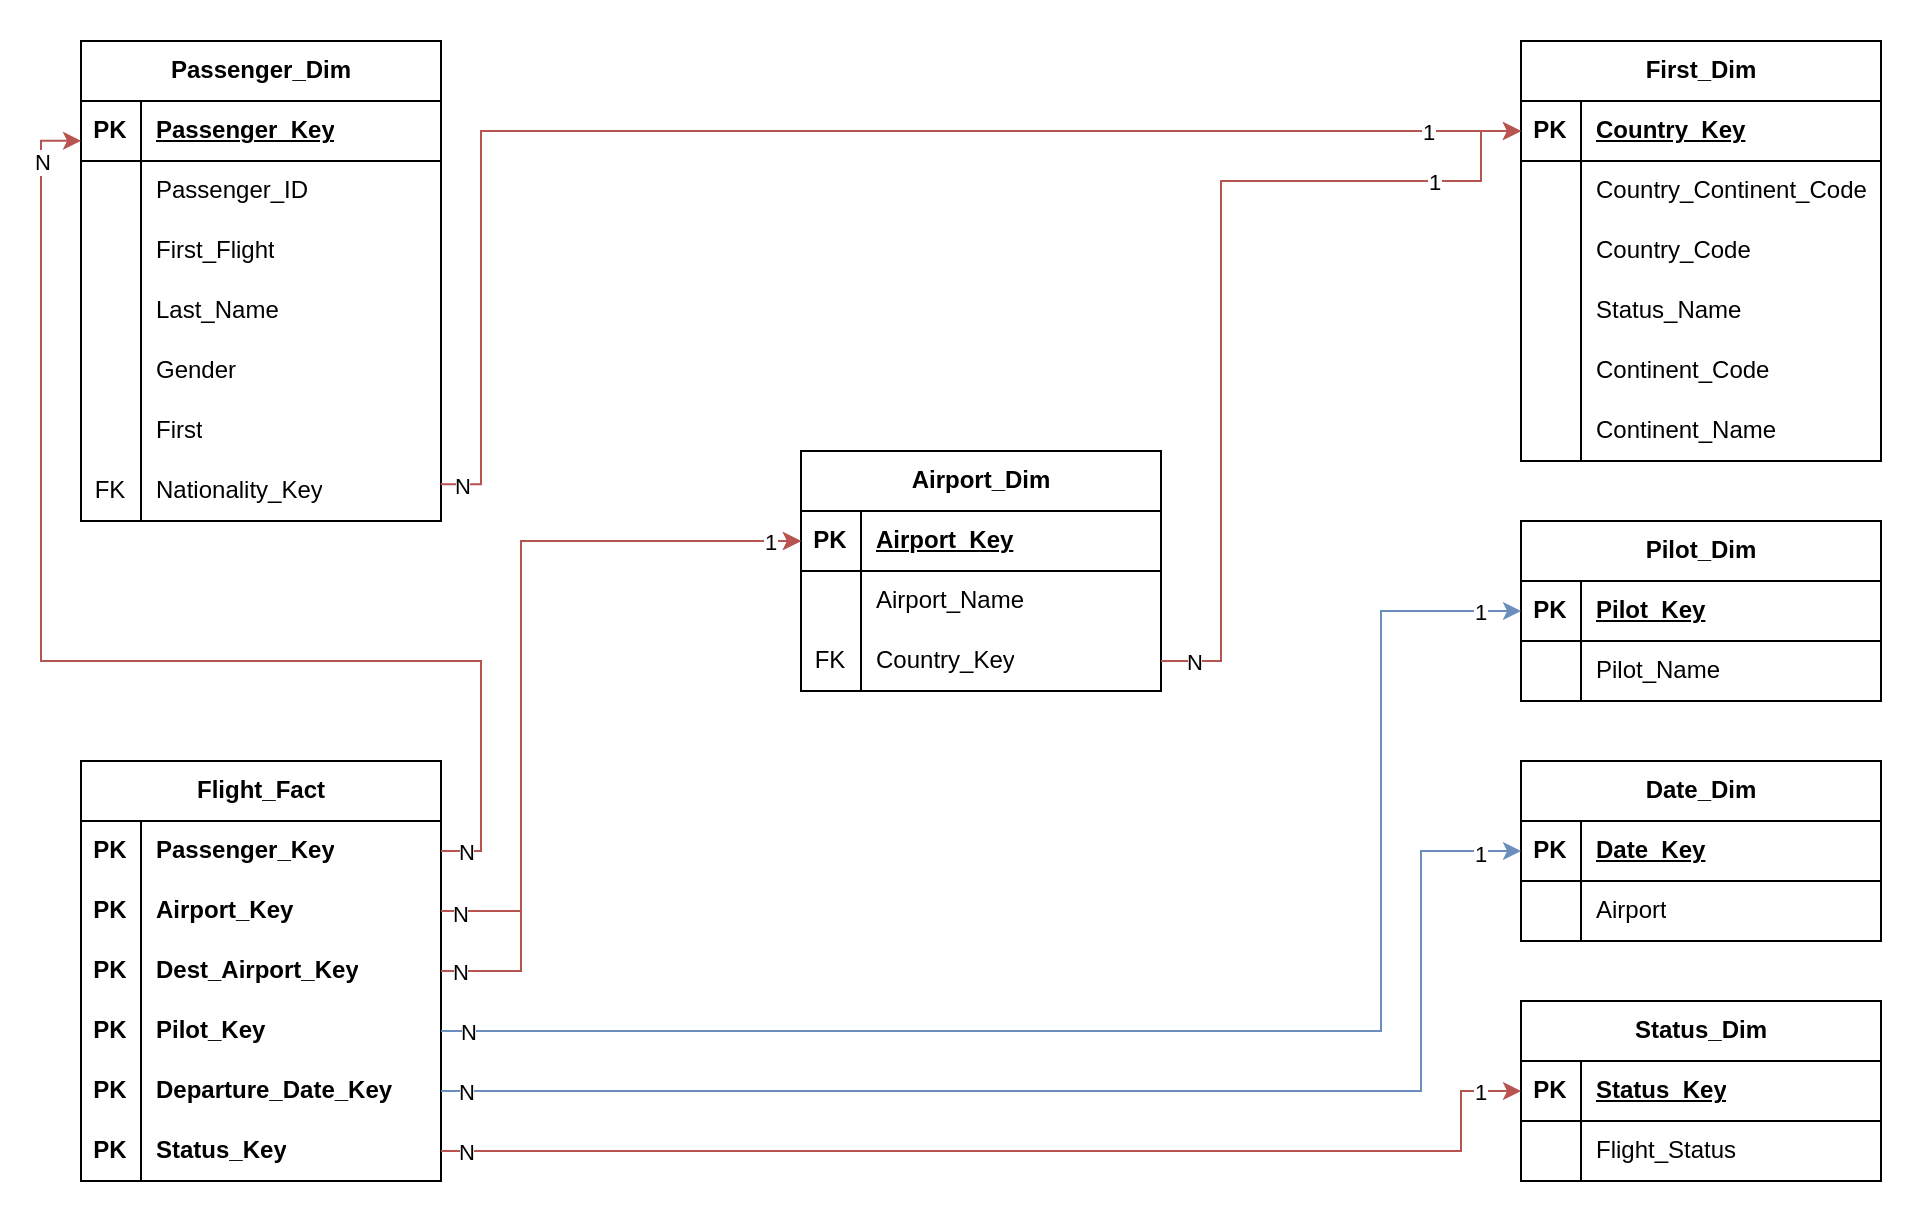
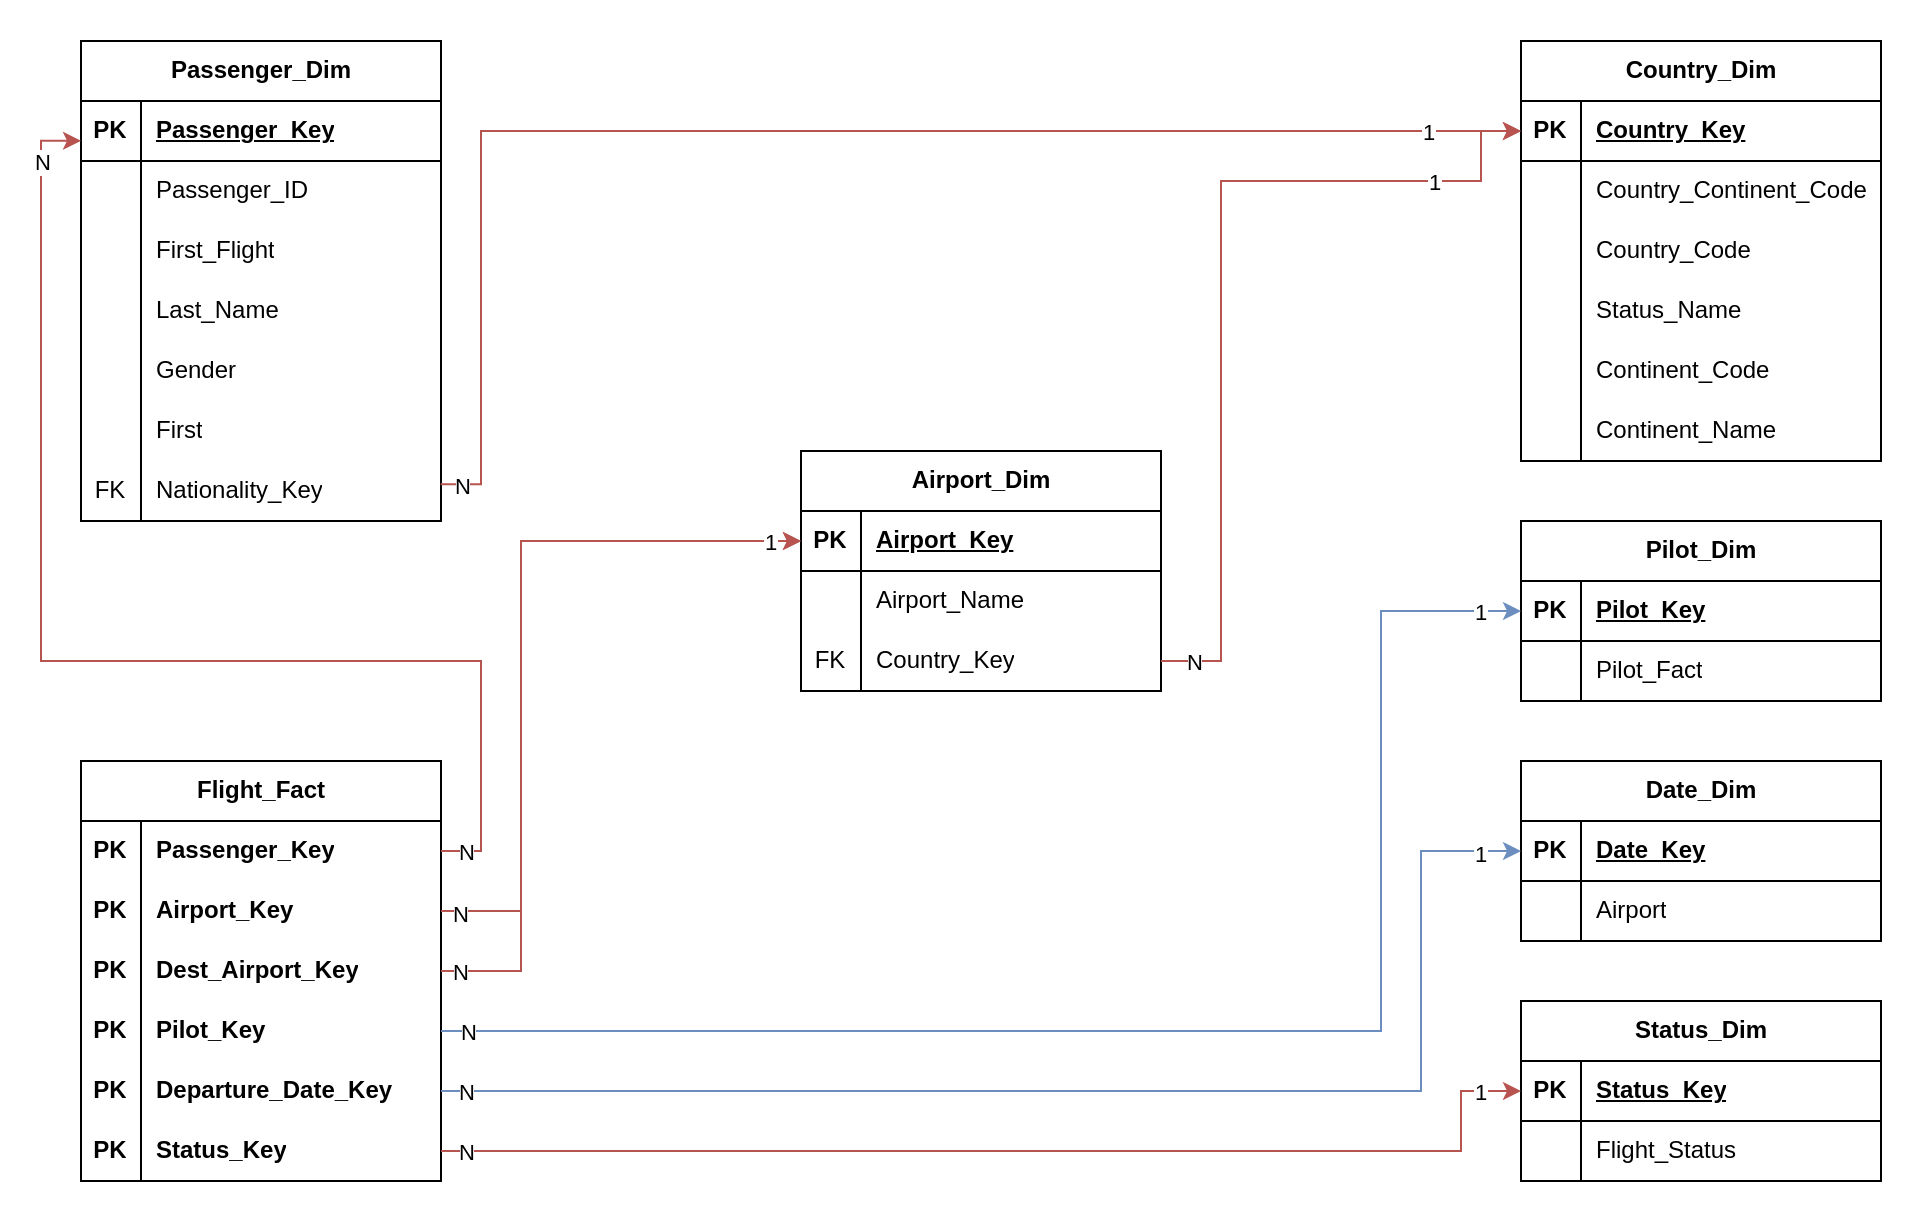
- <mxCell id="67" value="First_Dim" style="shape=table;startSize=30;container=1;collapsible=1;childLayout=tableLayout;fixedRows=1;rowLines=0;fontStyle=1;align=center;resizeLast=1;html=1;" parent="1" vertex="1"><mxGeometry x="760" y="20" width="180" height="210" as="geometry" /></mxCell>
+ <mxCell id="67" value="Country_Dim" style="shape=table;startSize=30;container=1;collapsible=1;childLayout=tableLayout;fixedRows=1;rowLines=0;fontStyle=1;align=center;resizeLast=1;html=1;" parent="1" vertex="1"><mxGeometry x="760" y="20" width="180" height="210" as="geometry" /></mxCell>
- <mxCell id="59" value="Pilot_Name" style="shape=partialRectangle;connectable=0;fillColor=none;top=0;left=0;bottom=0;right=0;align=left;spacingLeft=6;overflow=hidden;whiteSpace=wrap;html=1;" parent="57" vertex="1"><mxGeometry x="30" width="150" height="30" as="geometry"><mxRectangle width="150" height="30" as="alternateBounds" /></mxGeometry></mxCell>
+ <mxCell id="59" value="Pilot_Fact" style="shape=partialRectangle;connectable=0;fillColor=none;top=0;left=0;bottom=0;right=0;align=left;spacingLeft=6;overflow=hidden;whiteSpace=wrap;html=1;" parent="57" vertex="1"><mxGeometry x="30" width="150" height="30" as="geometry"><mxRectangle width="150" height="30" as="alternateBounds" /></mxGeometry></mxCell>
